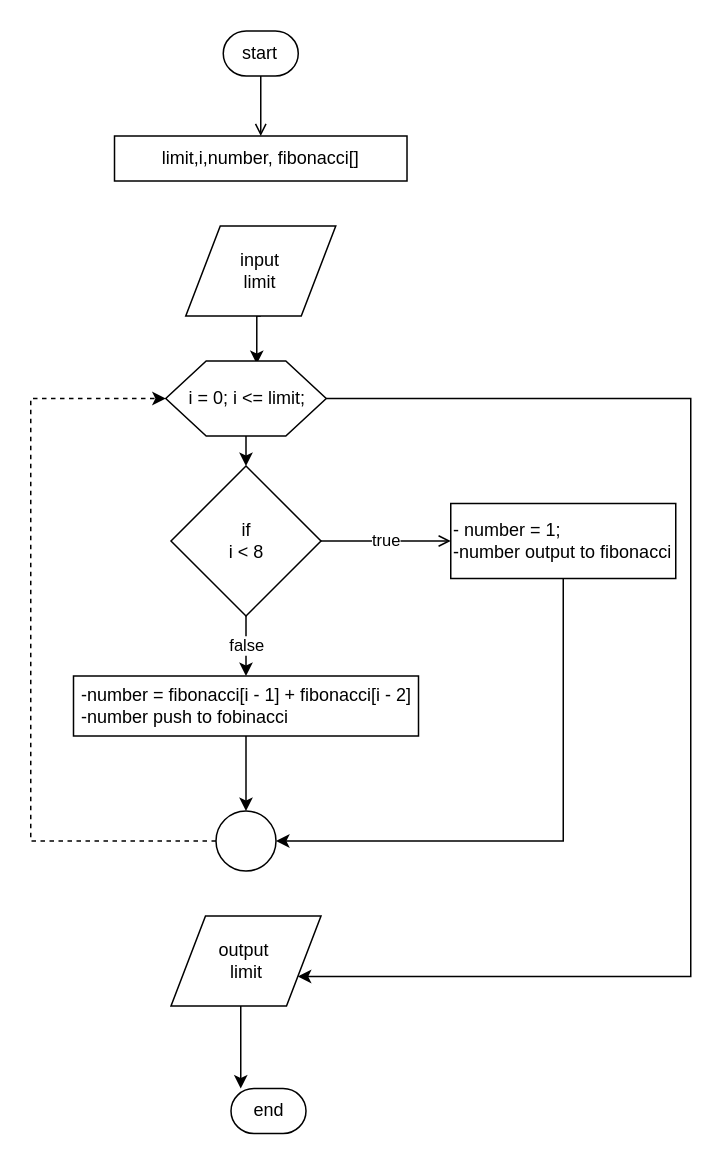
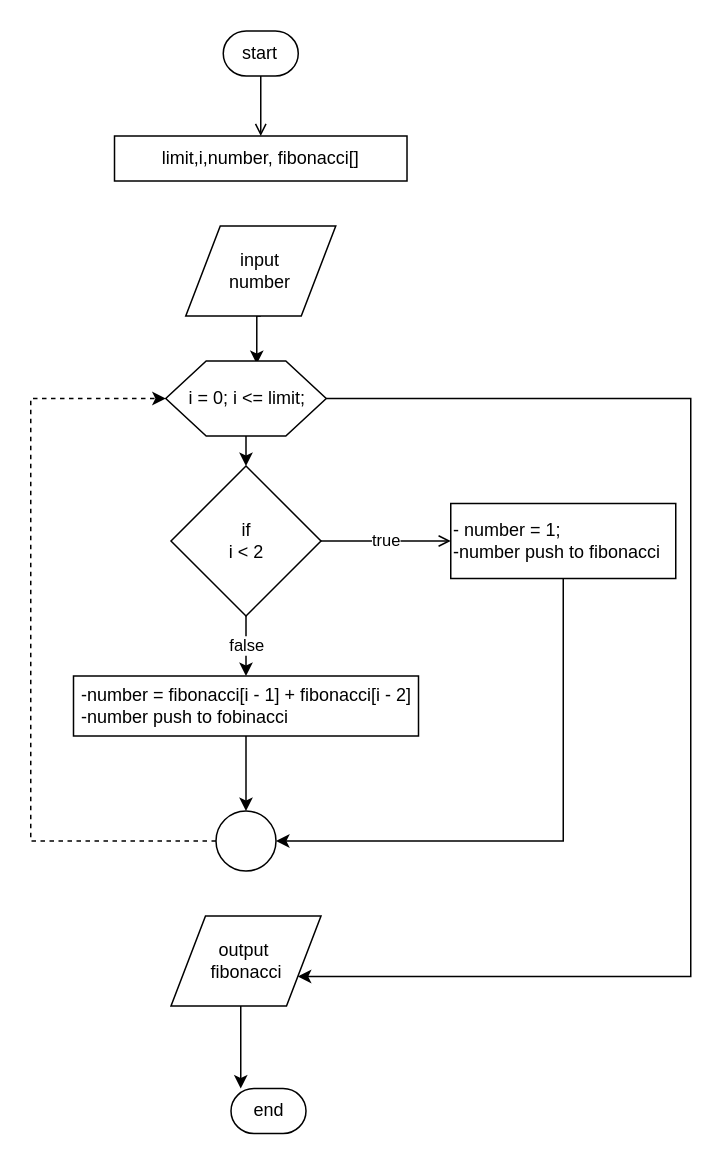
- <mxCell id="6" value="input &lt;br&gt;limit" style="shape=parallelogram;html=1;strokeWidth=1;perimeter=parallelogramPerimeter;whiteSpace=wrap;rounded=1;arcSize=0;size=0.23;" vertex="1" parent="1"><mxGeometry x="123.34" y="150" width="100" height="60" as="geometry" /></mxCell>
+ <mxCell id="6" value="input &lt;br&gt;number" style="shape=parallelogram;html=1;strokeWidth=1;perimeter=parallelogramPerimeter;whiteSpace=wrap;rounded=1;arcSize=0;size=0.23;" vertex="1" parent="1"><mxGeometry x="123.34" y="150" width="100" height="60" as="geometry" /></mxCell>
- <mxCell id="14" value="if&lt;br&gt;i &amp;lt; 8" style="strokeWidth=1;html=1;shape=mxgraph.flowchart.decision;whiteSpace=wrap;" vertex="1" parent="1"><mxGeometry x="113.5" y="310" width="100" height="100" as="geometry" /></mxCell>
+ <mxCell id="14" value="if&lt;br&gt;i &amp;lt; 2" style="strokeWidth=1;html=1;shape=mxgraph.flowchart.decision;whiteSpace=wrap;" vertex="1" parent="1"><mxGeometry x="113.5" y="310" width="100" height="100" as="geometry" /></mxCell>
- <mxCell id="16" value="- number = 1;&lt;br&gt;-number output to fibonacci" style="rounded=1;whiteSpace=wrap;html=1;absoluteArcSize=1;arcSize=0;strokeWidth=1;align=left;" vertex="1" parent="1"><mxGeometry x="300" y="335" width="150" height="50" as="geometry" /></mxCell>
+ <mxCell id="16" value="- number = 1;&lt;br&gt;-number push to fibonacci" style="rounded=1;whiteSpace=wrap;html=1;absoluteArcSize=1;arcSize=0;strokeWidth=1;align=left;" vertex="1" parent="1"><mxGeometry x="300" y="335" width="150" height="50" as="geometry" /></mxCell>
- <mxCell id="22" value="output&amp;nbsp;&lt;br&gt;&lt;div&gt;&lt;span&gt;limit&lt;/span&gt;&lt;/div&gt;" style="shape=parallelogram;html=1;strokeWidth=1;perimeter=parallelogramPerimeter;whiteSpace=wrap;rounded=1;arcSize=0;size=0.23;align=center;" vertex="1" parent="1"><mxGeometry x="113.5" y="610" width="100" height="60" as="geometry" /></mxCell>
+ <mxCell id="22" value="output&amp;nbsp;&lt;br&gt;&lt;div&gt;&lt;span&gt;fibonacci&lt;/span&gt;&lt;/div&gt;" style="shape=parallelogram;html=1;strokeWidth=1;perimeter=parallelogramPerimeter;whiteSpace=wrap;rounded=1;arcSize=0;size=0.23;align=center;" vertex="1" parent="1"><mxGeometry x="113.5" y="610" width="100" height="60" as="geometry" /></mxCell>
